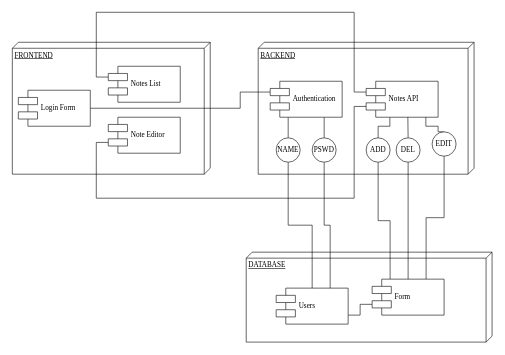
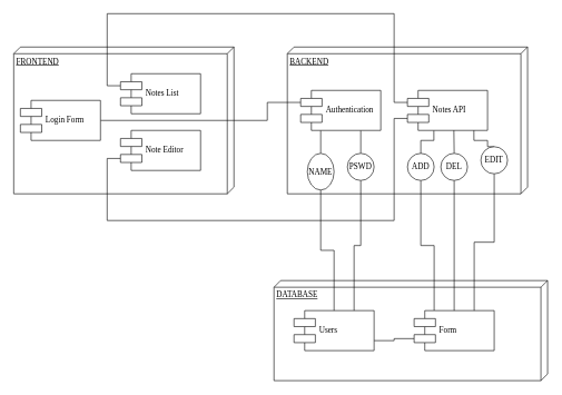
- <mxCell id="28" value="NAME" style="ellipse;whiteSpace=wrap;html=1;rounded=0;shadow=0;comic=0;labelBackgroundColor=none;strokeWidth=1;fontFamily=Verdana;fontSize=12;align=center;" vertex="1" parent="1"><mxGeometry x="460" y="229.34" width="40" height="40.66" as="geometry" /></mxCell>
+ <mxCell id="28" value="NAME" style="ellipse;whiteSpace=wrap;html=1;rounded=0;shadow=0;comic=0;labelBackgroundColor=none;strokeWidth=1;fontFamily=Verdana;fontSize=12;align=center;" vertex="1" parent="1"><mxGeometry x="460" y="229.34" width="40" height="55" as="geometry" /></mxCell>
- <mxCell id="11" value="Users" style="shape=component;align=left;spacingLeft=36;rounded=0;shadow=0;comic=0;labelBackgroundColor=none;strokeWidth=1;fontFamily=Verdana;fontSize=12;html=1;" vertex="1" parent="1"><mxGeometry x="460" y="480" width="120" height="60" as="geometry" /></mxCell>
+ <mxCell id="11" value="Users" style="shape=component;align=left;spacingLeft=36;rounded=0;shadow=0;comic=0;labelBackgroundColor=none;strokeWidth=1;fontFamily=Verdana;fontSize=12;html=1;" vertex="1" parent="1"><mxGeometry x="440" y="465" width="120" height="60" as="geometry" /></mxCell>
